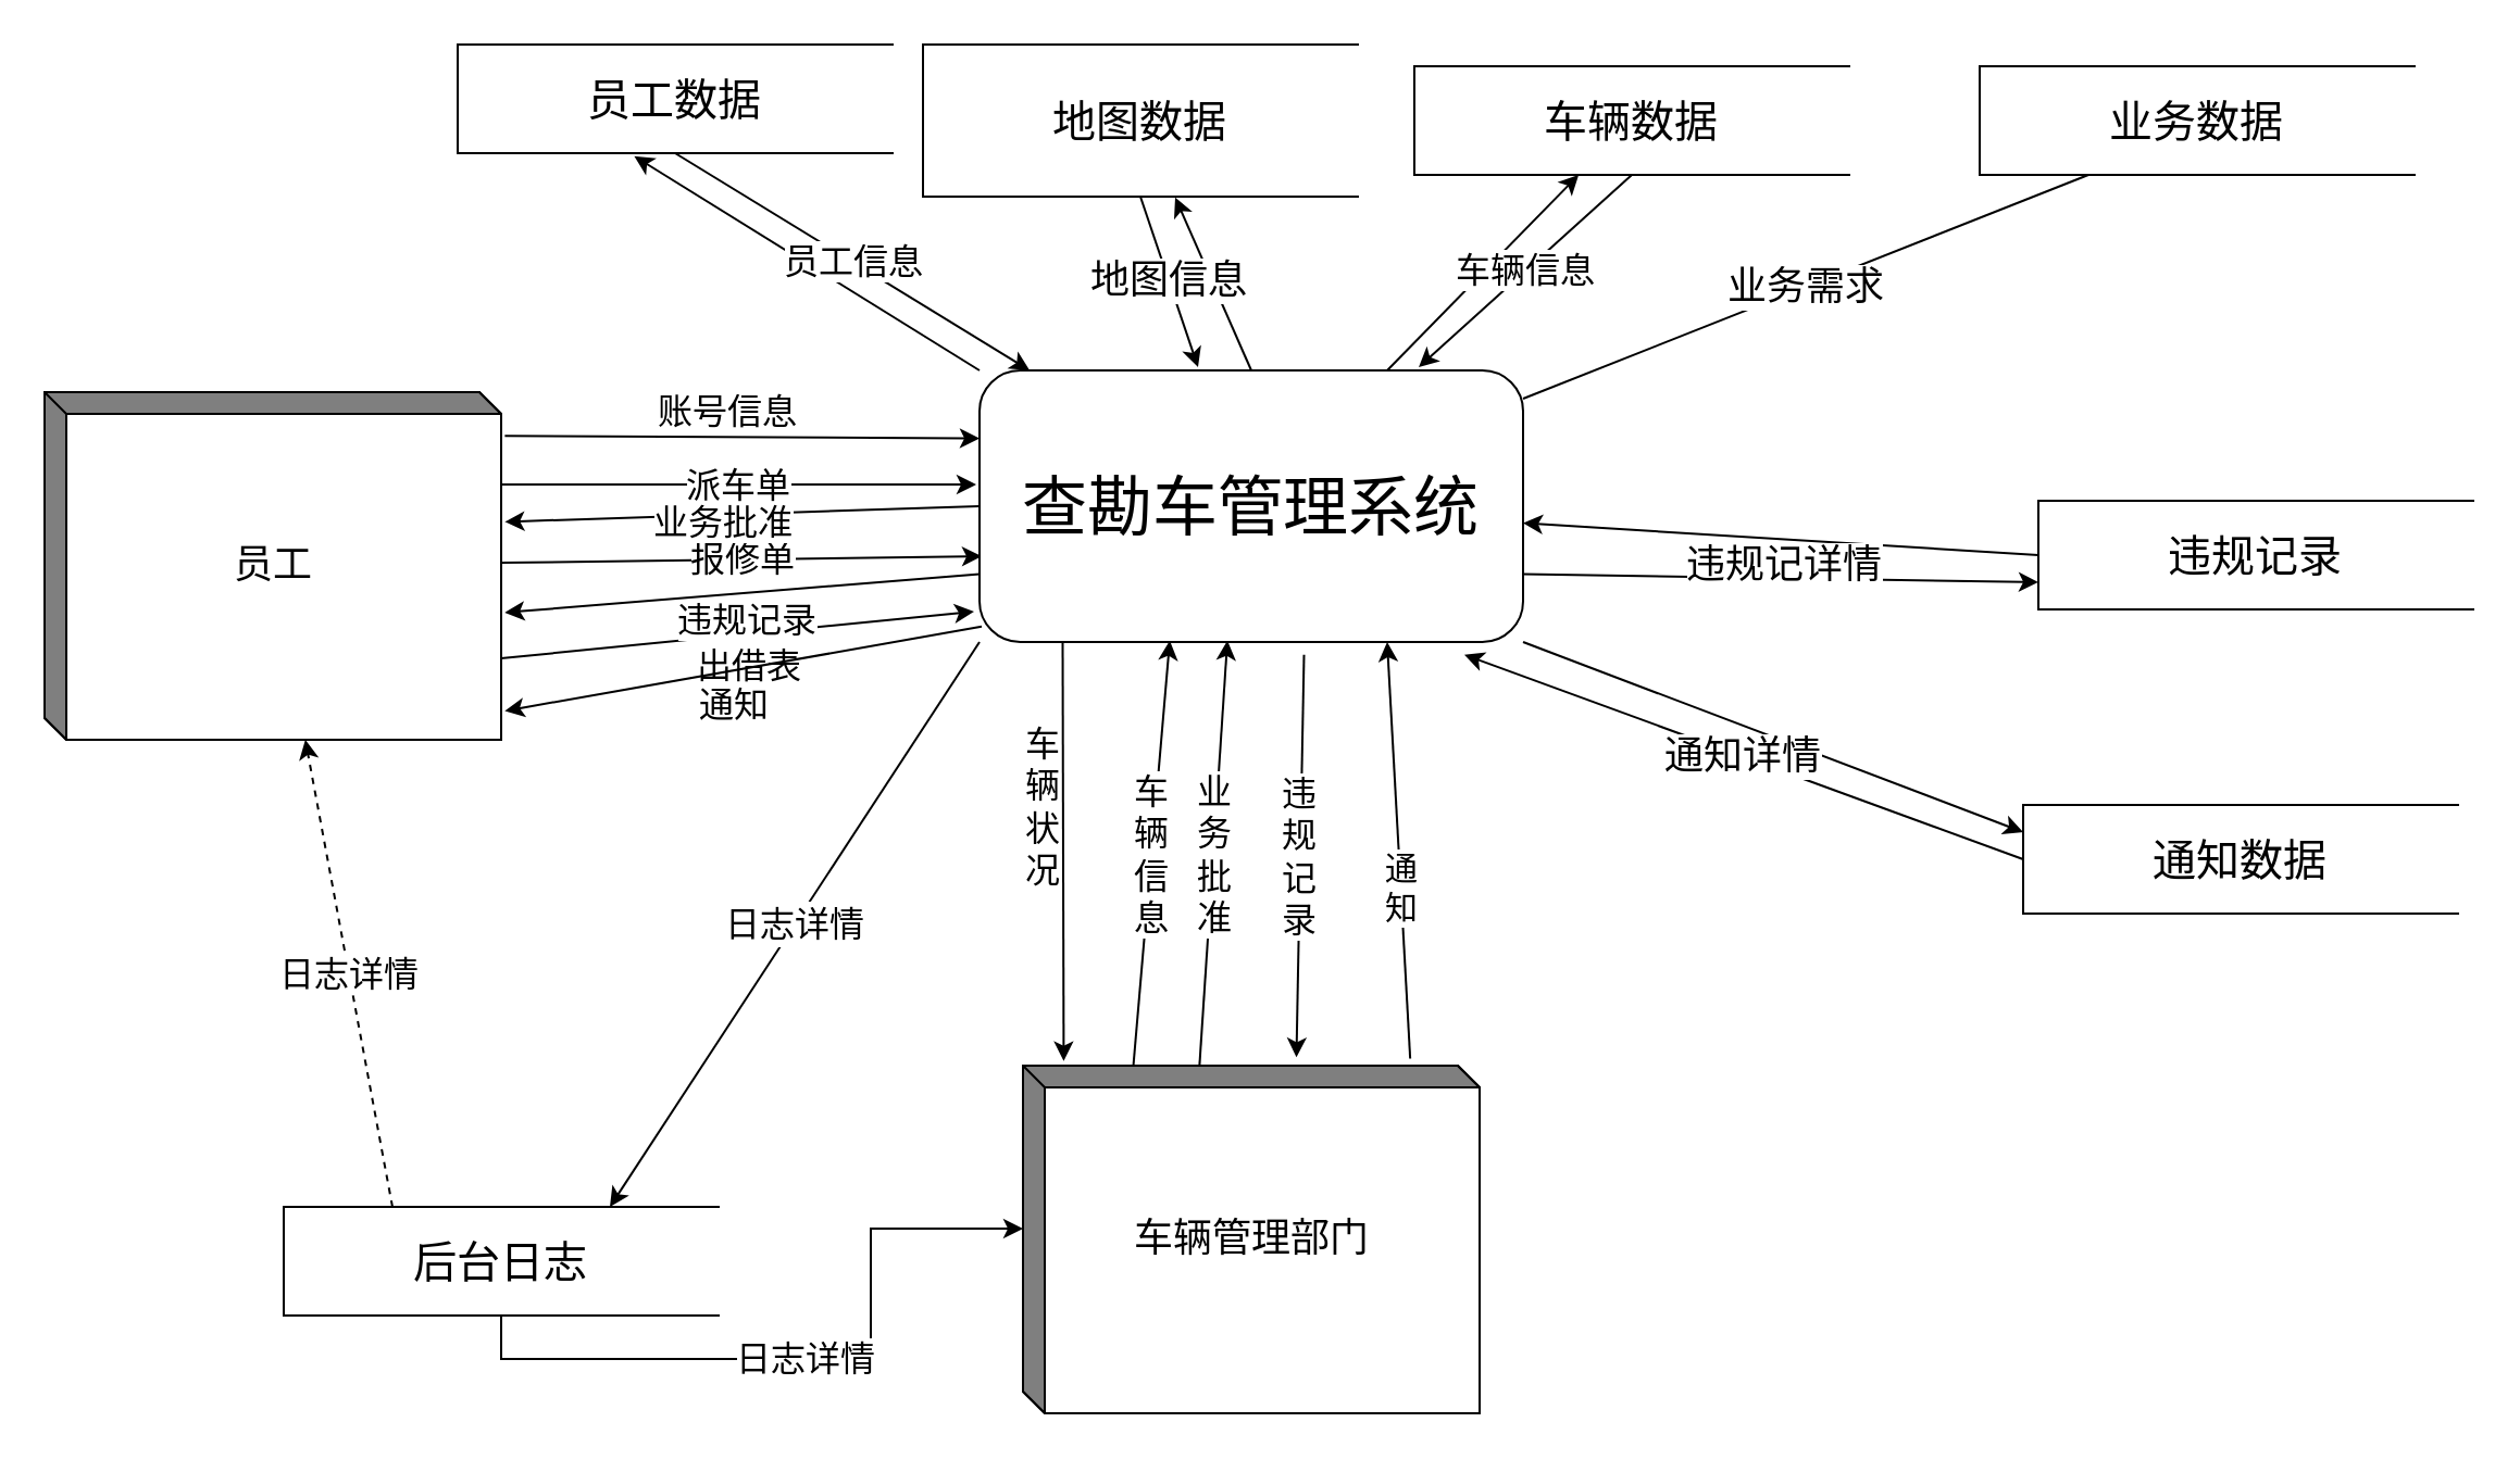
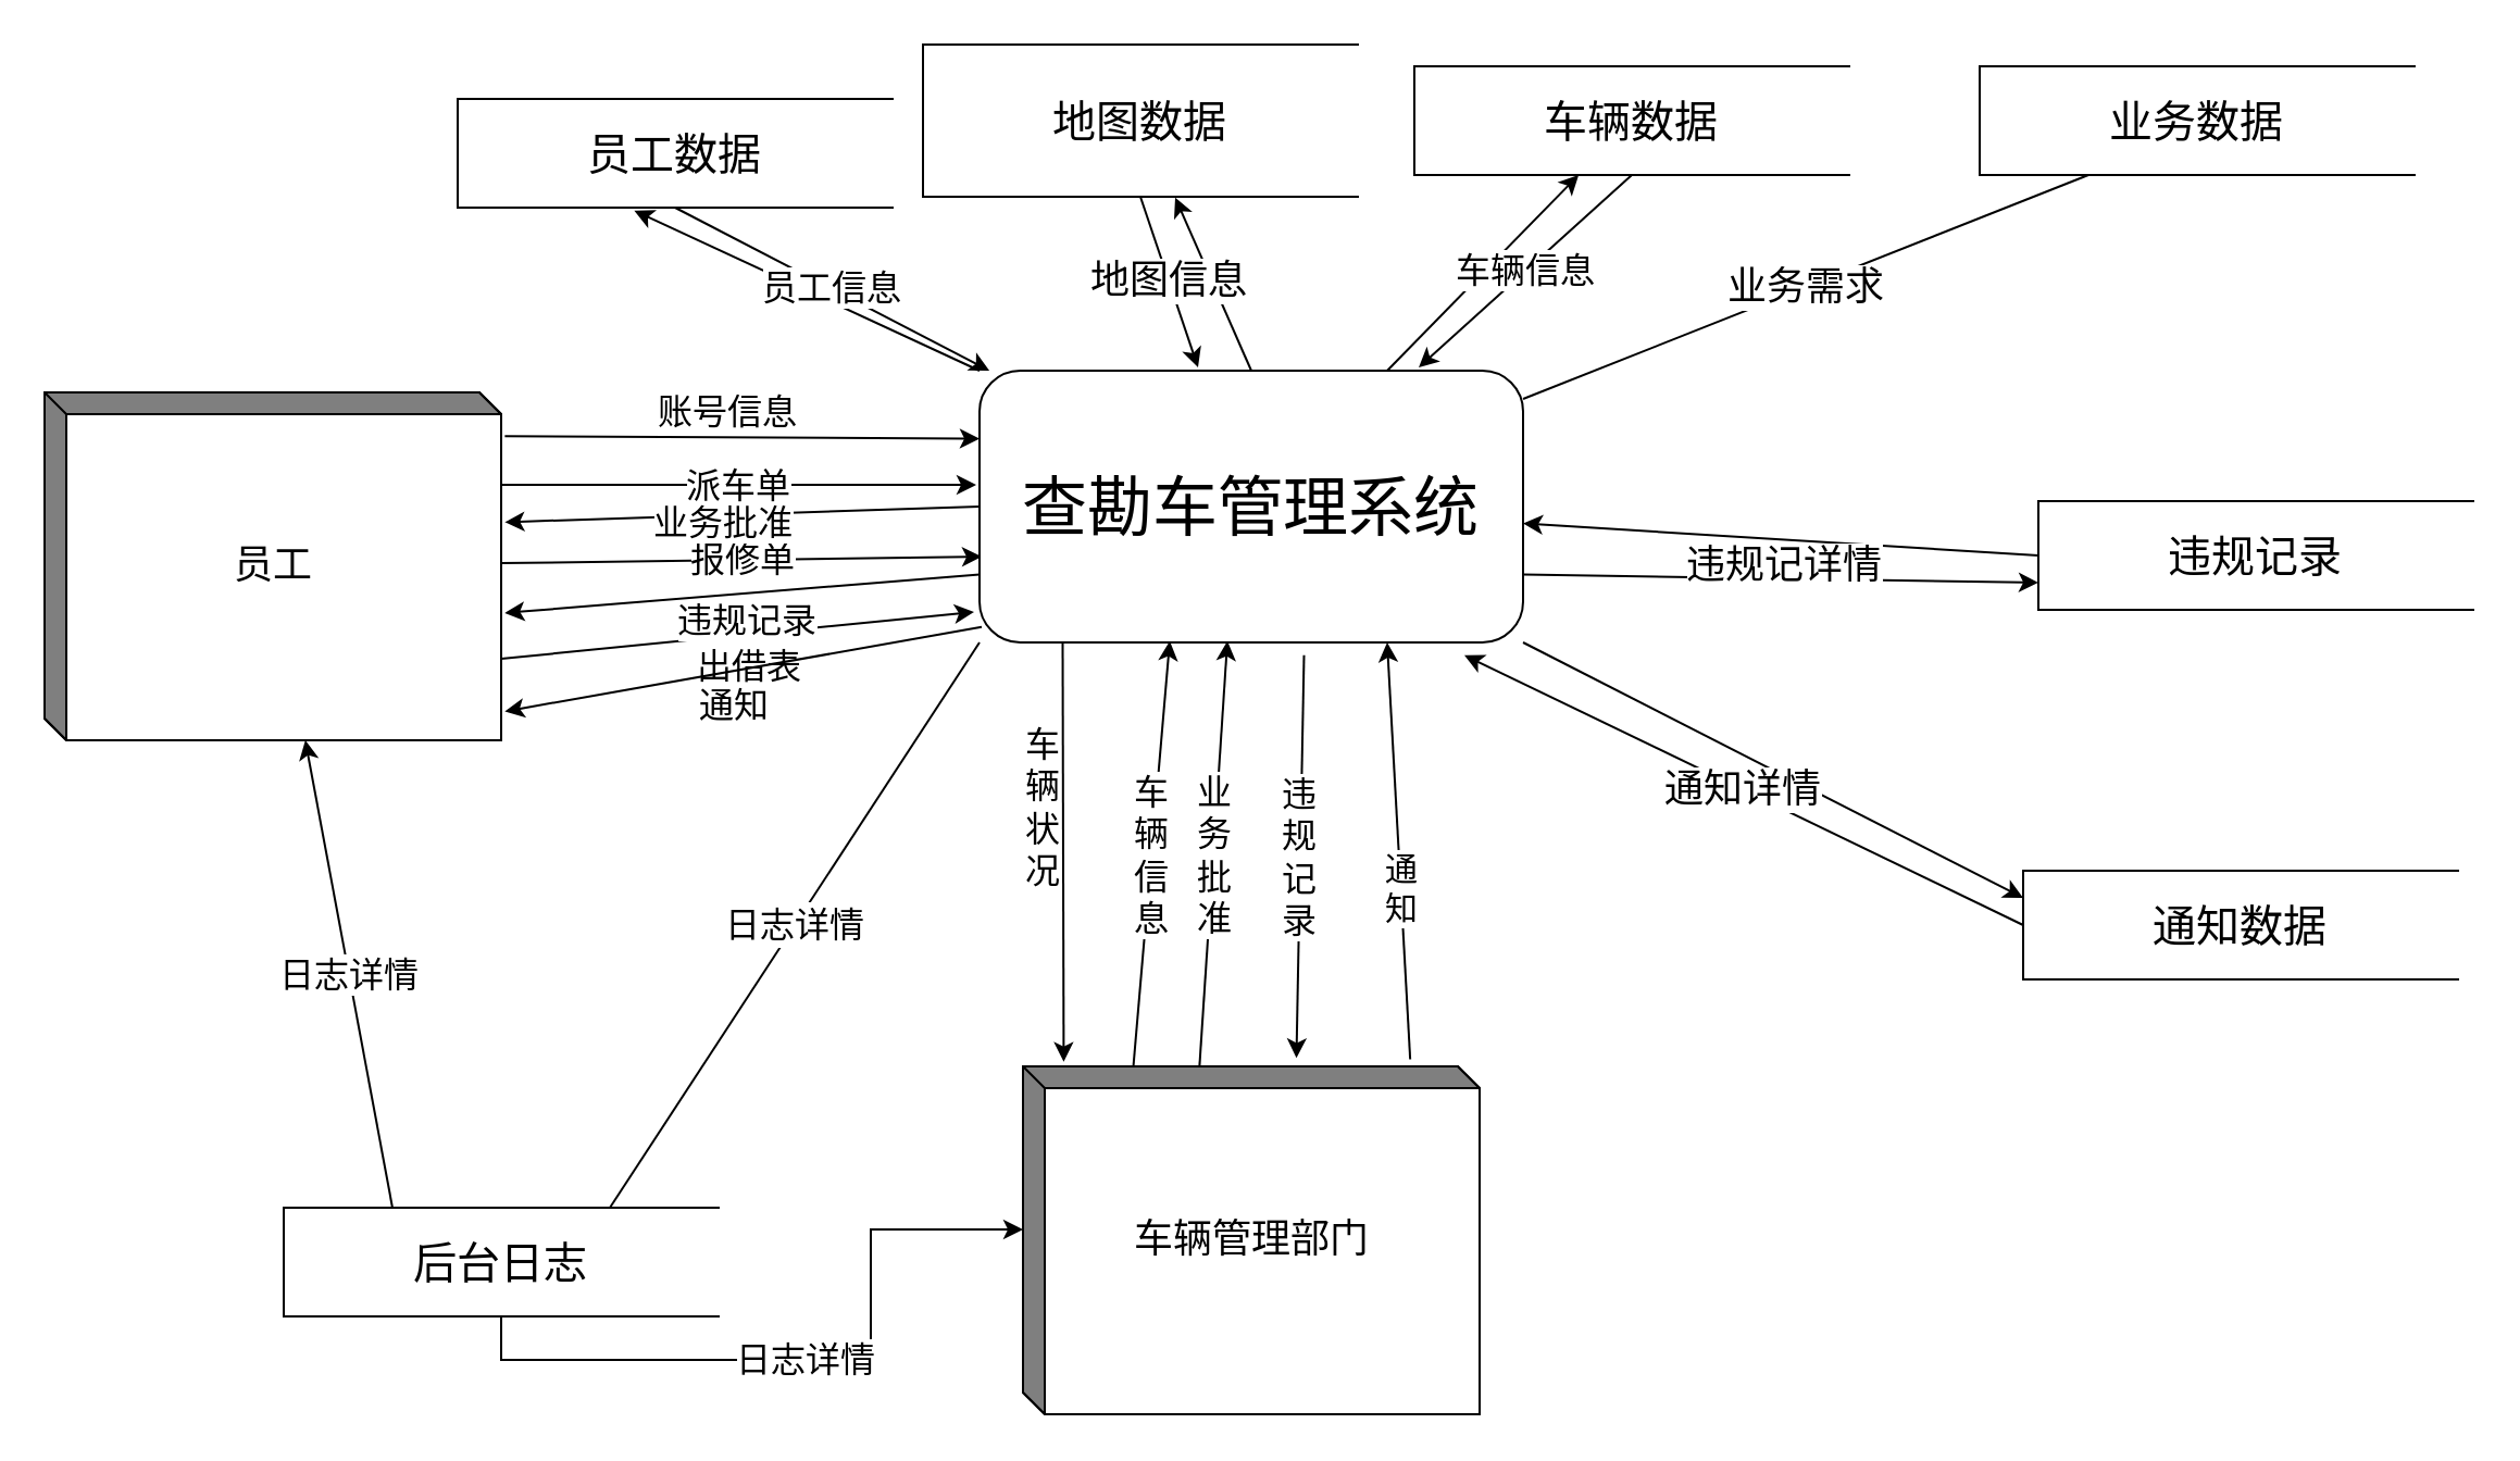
- <mxCell id="23" value="&lt;span style=&quot;font-size: 20px&quot;&gt;员工数据&lt;/span&gt;" style="shape=partialRectangle;whiteSpace=wrap;html=1;bottom=1;right=1;left=1;top=0;fillColor=none;routingCenterX=-0.5;direction=south;" vertex="1" parent="1"><mxGeometry x="210" y="20" width="200" height="50" as="geometry" /></mxCell>
+ <mxCell id="23" value="&lt;span style=&quot;font-size: 20px&quot;&gt;员工数据&lt;/span&gt;" style="shape=partialRectangle;whiteSpace=wrap;html=1;bottom=1;right=1;left=1;top=0;fillColor=none;routingCenterX=-0.5;direction=south;" vertex="1" parent="1"><mxGeometry x="210" y="45" width="200" height="50" as="geometry" /></mxCell>
- <mxCell id="38" value="&lt;font style=&quot;font-size: 20px&quot;&gt;通知数据&lt;/font&gt;" style="shape=partialRectangle;whiteSpace=wrap;html=1;bottom=1;right=1;left=1;top=0;fillColor=none;routingCenterX=-0.5;direction=south;" vertex="1" parent="1"><mxGeometry x="930" y="370" width="200" height="50" as="geometry" /></mxCell>
+ <mxCell id="38" value="&lt;font style=&quot;font-size: 20px&quot;&gt;通知数据&lt;/font&gt;" style="shape=partialRectangle;whiteSpace=wrap;html=1;bottom=1;right=1;left=1;top=0;fillColor=none;routingCenterX=-0.5;direction=south;" vertex="1" parent="1"><mxGeometry x="930" y="400" width="200" height="50" as="geometry" /></mxCell>
- <mxCell id="24" value="日志详情" style="edgeStyle=none;rounded=0;orthogonalLoop=1;jettySize=auto;html=1;exitX=0;exitY=0.75;exitDx=0;exitDy=0;fontSize=16;dashed=1;" edge="1" parent="1" source="26" target="29"><mxGeometry relative="1" as="geometry"><mxPoint x="131.75" y="343.84" as="targetPoint" /></mxGeometry></mxCell>
+ <mxCell id="24" value="日志详情" style="edgeStyle=none;rounded=0;orthogonalLoop=1;jettySize=auto;html=1;exitX=0;exitY=0.75;exitDx=0;exitDy=0;fontSize=16;" edge="1" parent="1" source="26" target="29"><mxGeometry relative="1" as="geometry"><mxPoint x="131.75" y="343.84" as="targetPoint" /></mxGeometry></mxCell>
- <mxCell id="15" value="&lt;span style=&quot;font-size: 16px&quot;&gt;日志详情&lt;/span&gt;" style="edgeStyle=none;rounded=0;orthogonalLoop=1;jettySize=auto;html=1;exitX=0;exitY=1;exitDx=0;exitDy=0;entryX=0;entryY=0.25;entryDx=0;entryDy=0;fontSize=18;" edge="1" parent="1" source="21" target="26"><mxGeometry relative="1" as="geometry" /></mxCell>
+ <mxCell id="15" value="&lt;span style=&quot;font-size: 16px&quot;&gt;日志详情&lt;/span&gt;" style="edgeStyle=none;rounded=0;orthogonalLoop=1;jettySize=auto;html=1;exitX=0;exitY=1;exitDx=0;exitDy=0;entryX=0;entryY=0.25;entryDx=0;entryDy=0;fontSize=18;endArrow=none;" edge="1" parent="1" source="21" target="26"><mxGeometry relative="1" as="geometry" /></mxCell>
